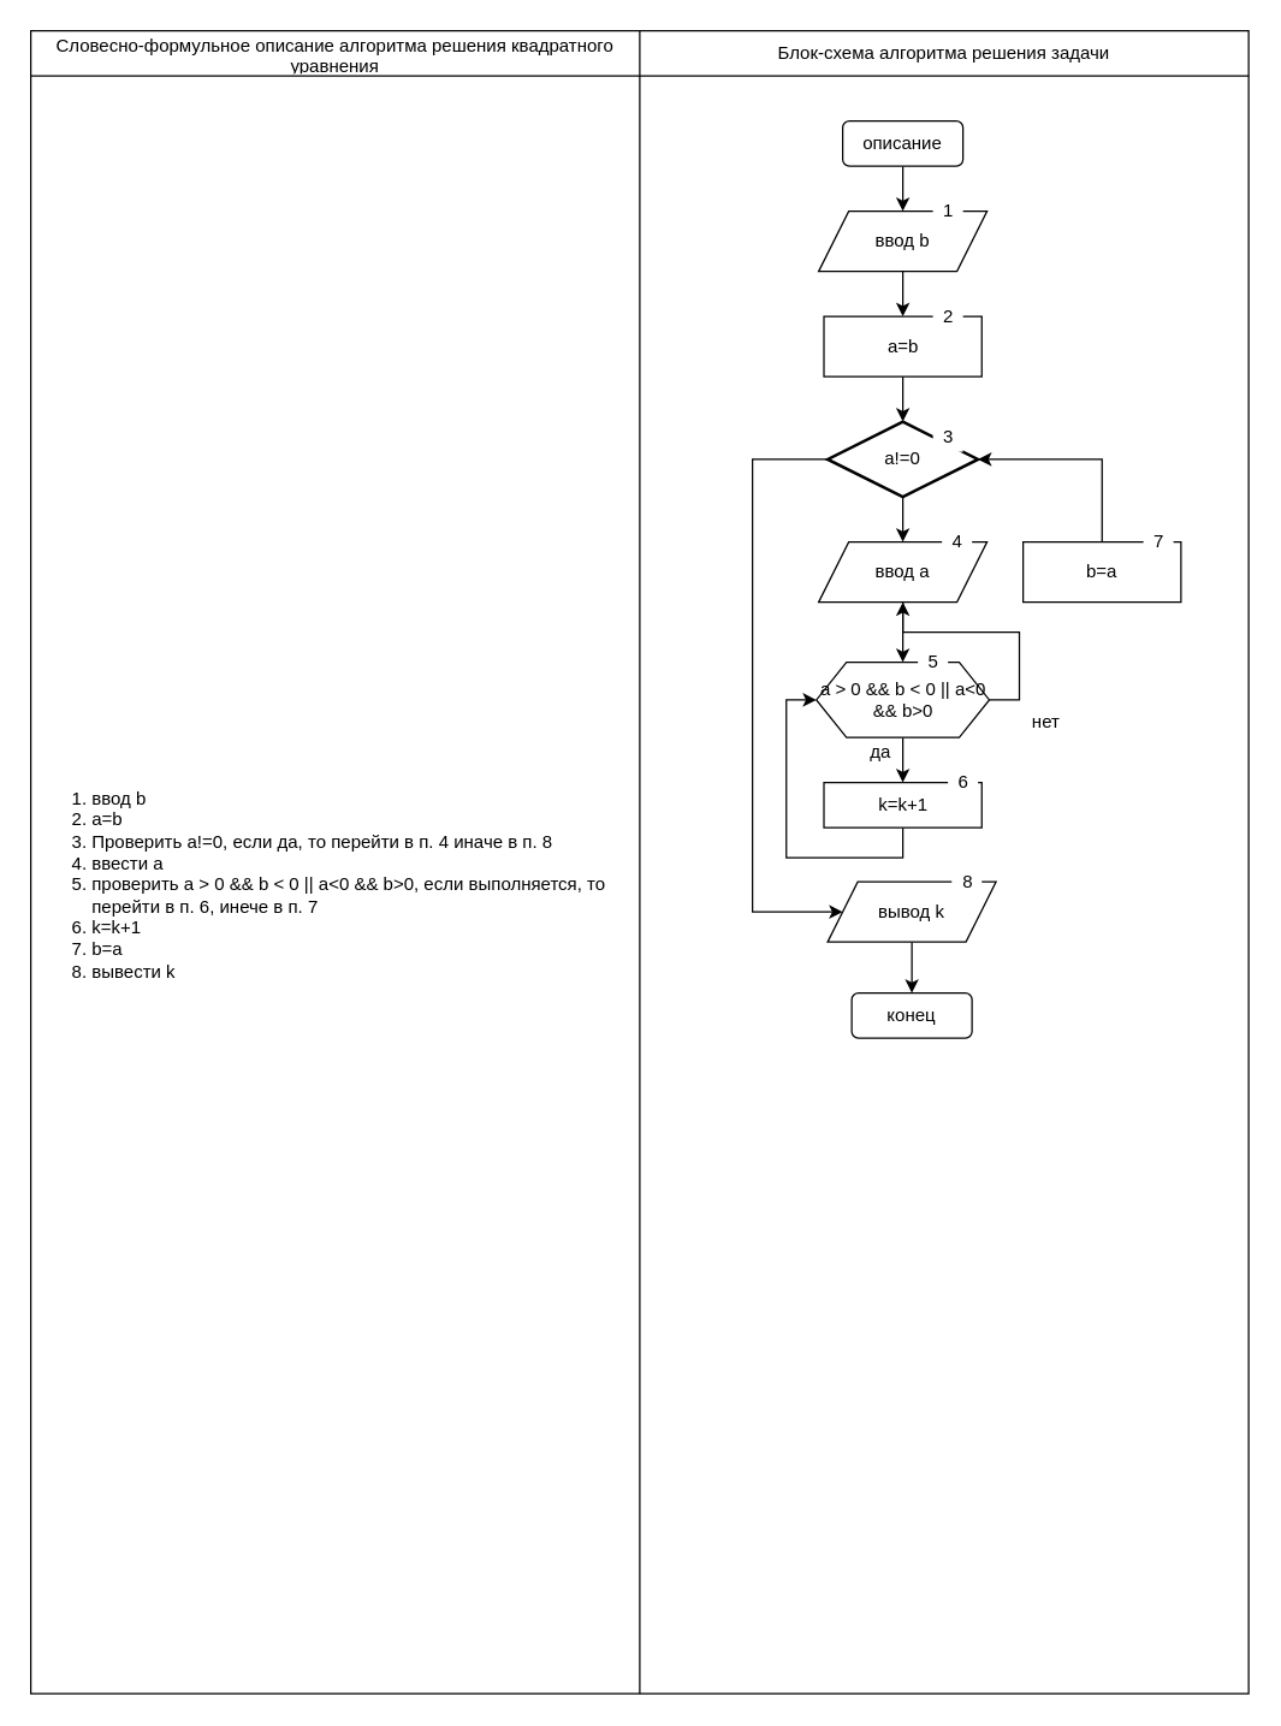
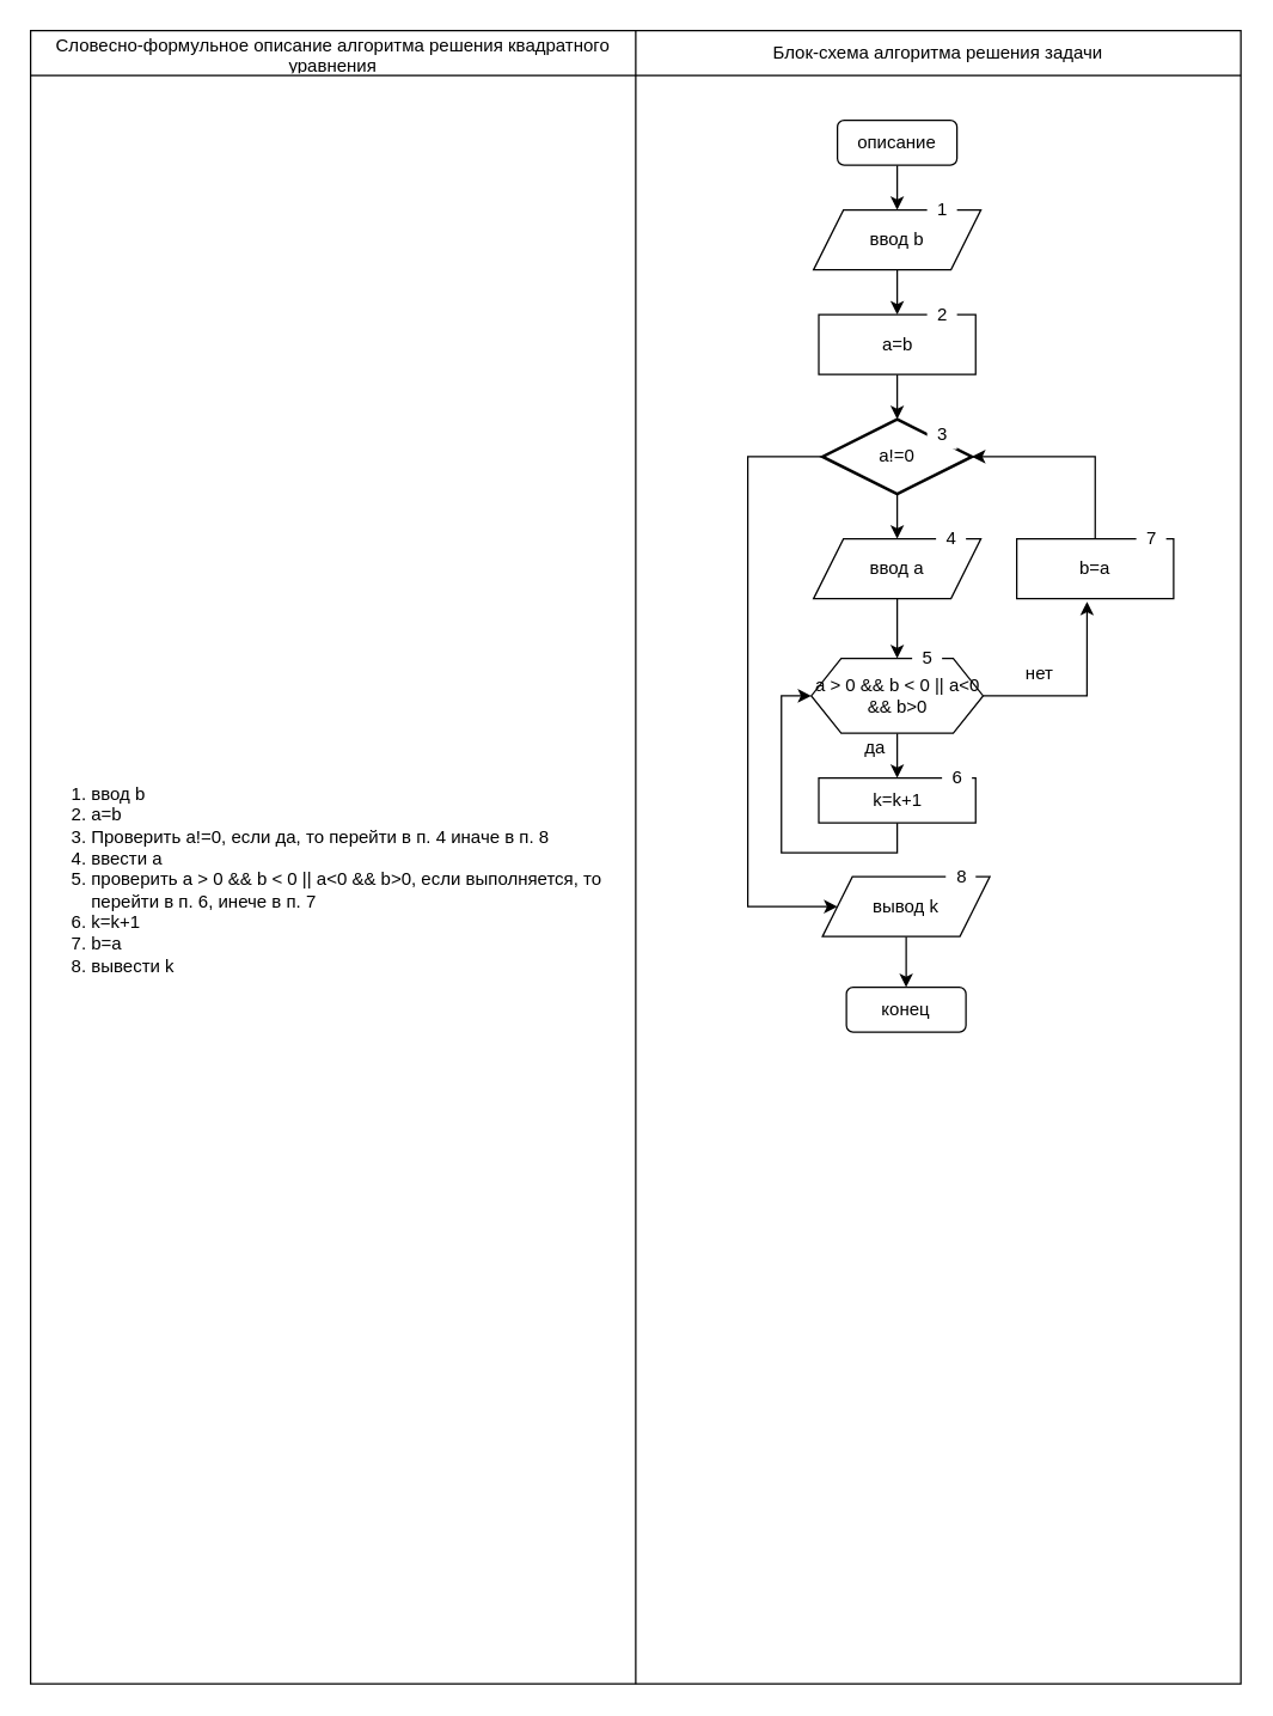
- <mxCell id="21" style="edgeStyle=orthogonalEdgeStyle;rounded=0;orthogonalLoop=1;jettySize=auto;html=1;exitX=1;exitY=0.5;exitDx=0;exitDy=0;" edge="1" parent="1" source="22" target="19"><mxGeometry relative="1" as="geometry" /></mxCell>
+ <mxCell id="21" style="edgeStyle=orthogonalEdgeStyle;rounded=0;orthogonalLoop=1;jettySize=auto;html=1;exitX=1;exitY=0.5;exitDx=0;exitDy=0;entryX=0.448;entryY=1.05;entryDx=0;entryDy=0;entryPerimeter=0;" edge="1" parent="1" source="22" target="28"><mxGeometry relative="1" as="geometry" /></mxCell>
- <mxCell id="24" value="нет" style="text;html=1;align=center;verticalAlign=middle;resizable=0;points=[];autosize=1;strokeColor=none;fillColor=none;" vertex="1" parent="1"><mxGeometry x="680" y="470" width="30" height="20" as="geometry" /></mxCell>
+ <mxCell id="24" value="нет" style="text;html=1;align=center;verticalAlign=middle;resizable=0;points=[];autosize=1;strokeColor=none;fillColor=none;" vertex="1" parent="1"><mxGeometry x="680" y="440" width="30" height="20" as="geometry" /></mxCell>
